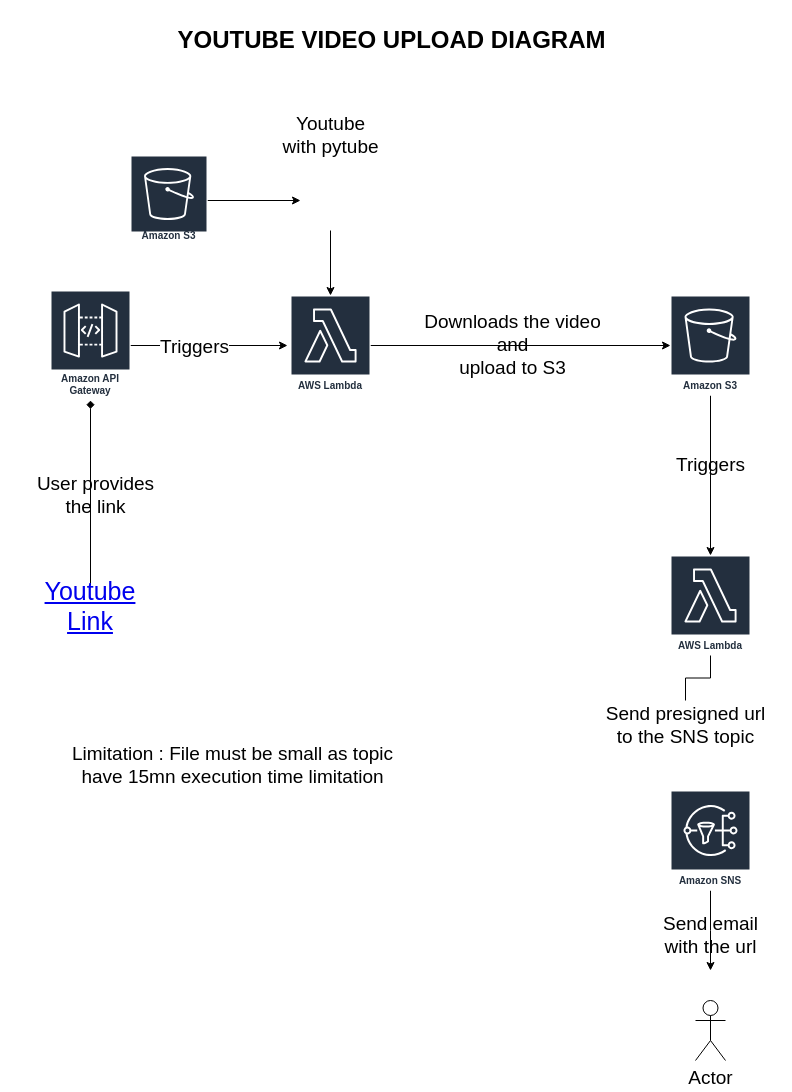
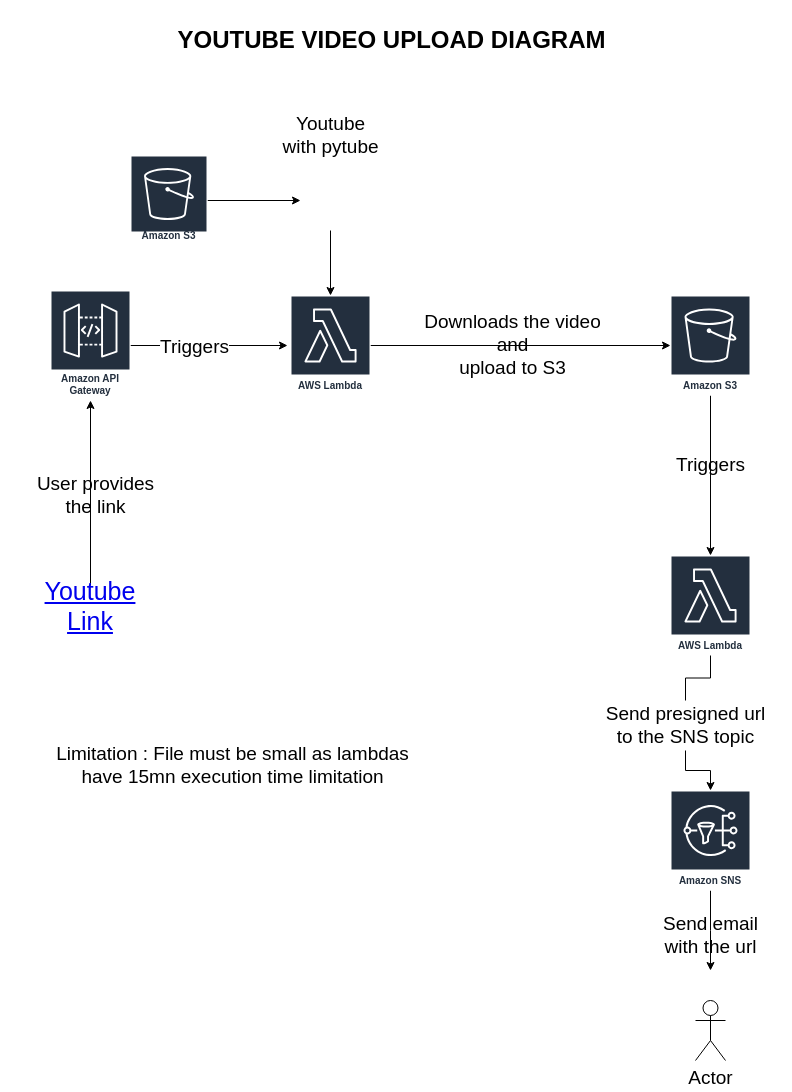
- <mxCell id="2" style="edgeStyle=orthogonalEdgeStyle;rounded=0;orthogonalLoop=1;jettySize=auto;html=1;fontSize=19;endArrow=diamond;" edge="1" parent="1" source="3" target="11"><mxGeometry relative="1" as="geometry" /></mxCell>
+ <mxCell id="2" style="edgeStyle=orthogonalEdgeStyle;rounded=0;orthogonalLoop=1;jettySize=auto;html=1;fontSize=19;" edge="1" parent="1" source="3" target="11"><mxGeometry relative="1" as="geometry" /></mxCell>
- <mxCell id="27" value="Limitation : File must be small as topic &lt;br&gt;have 15mn execution time limitation" style="text;html=1;align=center;verticalAlign=middle;resizable=0;points=[];autosize=1;strokeColor=none;fontSize=19;" vertex="1" parent="1"><mxGeometry x="47" y="740" width="370" height="50" as="geometry" /></mxCell>
+ <mxCell id="27" value="Limitation : File must be small as lambdas &lt;br&gt;have 15mn execution time limitation" style="text;html=1;align=center;verticalAlign=middle;resizable=0;points=[];autosize=1;strokeColor=none;fontSize=19;" vertex="1" parent="1"><mxGeometry x="47" y="740" width="370" height="50" as="geometry" /></mxCell>
+ <mxCell id="4" style="edgeStyle=orthogonalEdgeStyle;rounded=0;orthogonalLoop=1;jettySize=auto;html=1;fontSize=19;startArrow=none;" edge="1" parent="1" source="23" target="20"><mxGeometry relative="1" as="geometry" /></mxCell>
